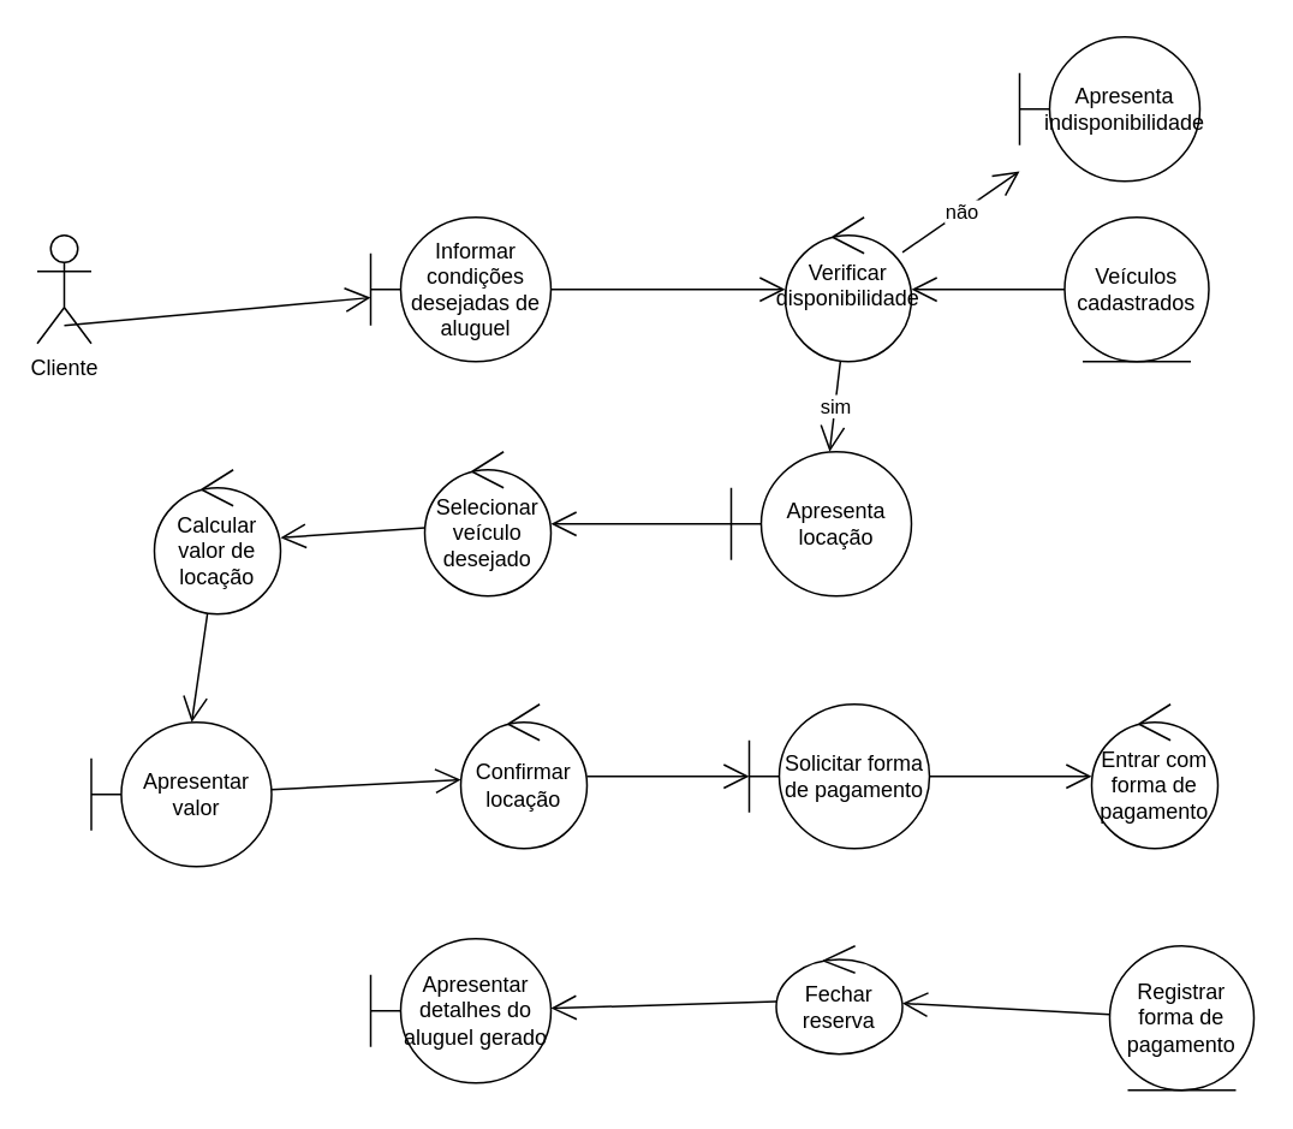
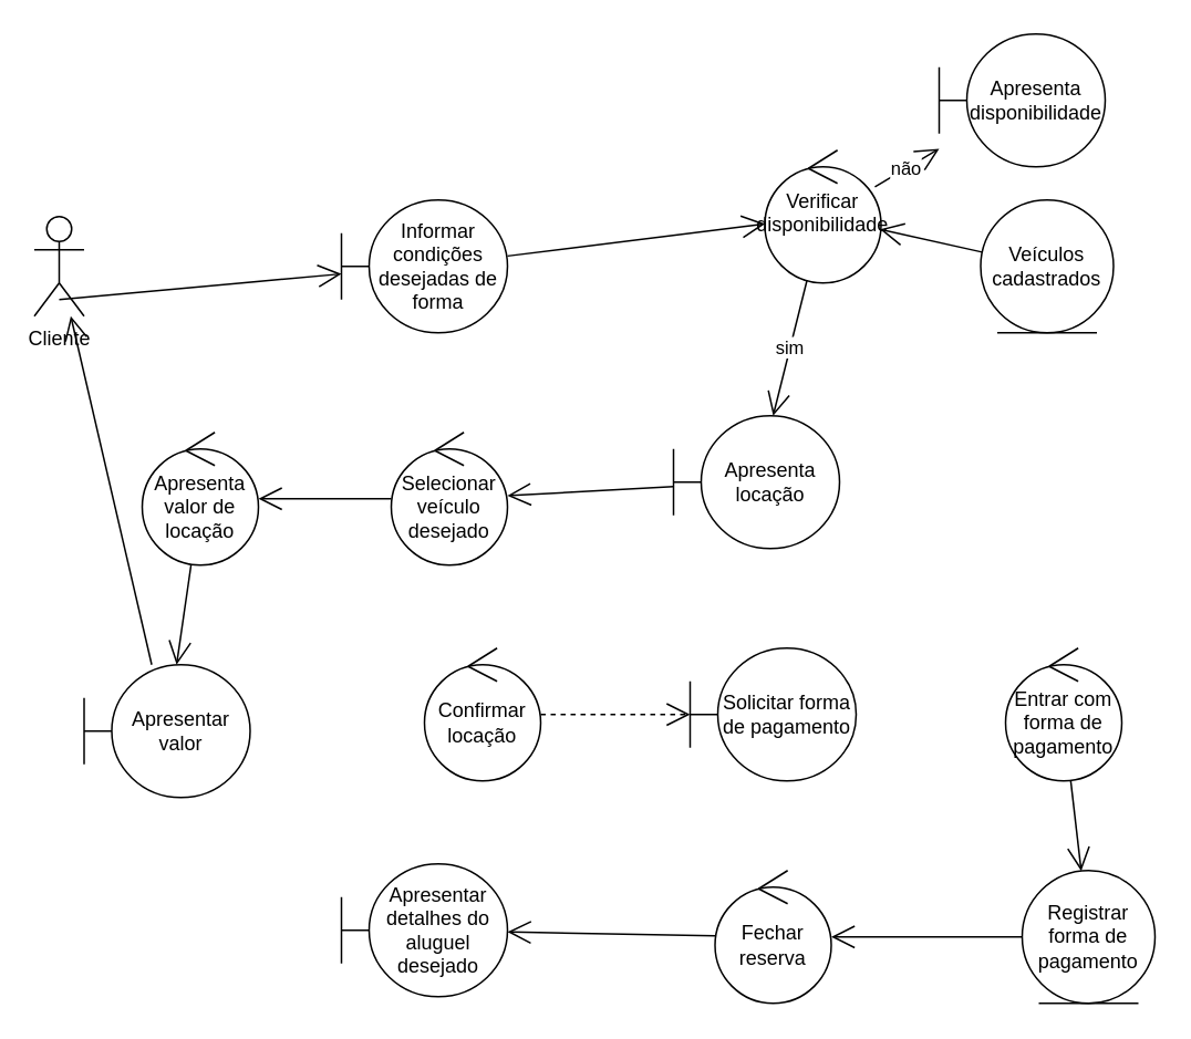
- <mxCell id="10" value="Apresenta indisponibilidade" style="shape=umlBoundary;whiteSpace=wrap;html=1;" vertex="1" parent="1"><mxGeometry x="565" width="100" height="80" as="geometry" y="20" /></mxCell>
+ <mxCell id="10" value="Apresenta disponibilidade" style="shape=umlBoundary;whiteSpace=wrap;html=1;" vertex="1" parent="1"><mxGeometry x="565" width="100" height="80" as="geometry" y="20" /></mxCell>
- <mxCell id="2" value="Informar condições desejadas de aluguel" style="shape=umlBoundary;whiteSpace=wrap;html=1;" vertex="1" parent="1"><mxGeometry x="205" y="120" width="100" height="80" as="geometry" /></mxCell>
+ <mxCell id="2" value="Informar condições desejadas de forma" style="shape=umlBoundary;whiteSpace=wrap;html=1;" vertex="1" parent="1"><mxGeometry x="205" y="120" width="100" height="80" as="geometry" /></mxCell>
- <mxCell id="4" value="Verificar disponibilidade&lt;br&gt;&lt;br&gt;" style="ellipse;shape=umlControl;whiteSpace=wrap;html=1;" vertex="1" parent="1"><mxGeometry x="435" y="120" width="70" height="80" as="geometry" /></mxCell>
+ <mxCell id="4" value="Verificar disponibilidade&lt;br&gt;&lt;br&gt;" style="ellipse;shape=umlControl;whiteSpace=wrap;html=1;" vertex="1" parent="1"><mxGeometry x="460" y="90" width="70" height="80" as="geometry" /></mxCell>
- <mxCell id="11" value="Selecionar veículo desejado" style="ellipse;shape=umlControl;whiteSpace=wrap;html=1;" vertex="1" parent="1"><mxGeometry x="235" y="250" width="70" height="80" as="geometry" /></mxCell>
+ <mxCell id="11" value="Selecionar veículo desejado" style="ellipse;shape=umlControl;whiteSpace=wrap;html=1;" vertex="1" parent="1"><mxGeometry x="235" y="260" width="70" height="80" as="geometry" /></mxCell>
- <mxCell id="13" value="Calcular valor de locação" style="ellipse;shape=umlControl;whiteSpace=wrap;html=1;" vertex="1" parent="1"><mxGeometry x="85" y="260" width="70" height="80" as="geometry" /></mxCell>
+ <mxCell id="13" value="Apresenta valor de locação" style="ellipse;shape=umlControl;whiteSpace=wrap;html=1;" vertex="1" parent="1"><mxGeometry x="85" y="260" width="70" height="80" as="geometry" /></mxCell>
- <mxCell id="19" value="" style="endArrow=open;endFill=1;endSize=12;html=1;" edge="1" parent="1" source="17" target="20"><mxGeometry width="160" relative="1" as="geometry"><mxPoint x="15" y="500" as="sourcePoint" /><mxPoint x="405" y="430" as="targetPoint" /></mxGeometry></mxCell>
+ <mxCell id="19" value="" style="endArrow=open;endFill=1;endSize=12;html=1;dashed=1;" edge="1" parent="1" source="17" target="20"><mxGeometry width="160" relative="1" as="geometry"><mxPoint x="15" y="500" as="sourcePoint" /><mxPoint x="405" y="430" as="targetPoint" /></mxGeometry></mxCell>
- <mxCell id="22" value="" style="endArrow=open;endFill=1;endSize=12;html=1;" edge="1" parent="1" source="20" target="21"><mxGeometry width="160" relative="1" as="geometry"><mxPoint x="15" y="500" as="sourcePoint" /><mxPoint x="175" y="500" as="targetPoint" /></mxGeometry></mxCell>
- <mxCell id="18" value="" style="endArrow=open;endFill=1;endSize=12;html=1;" edge="1" parent="1" source="15" target="17"><mxGeometry width="160" relative="1" as="geometry"><mxPoint x="15" y="500" as="sourcePoint" /><mxPoint x="175" y="500" as="targetPoint" /></mxGeometry></mxCell>
+ <mxCell id="18" value="" style="endArrow=open;endFill=1;endSize=12;html=1;" edge="1" parent="1" source="15" target="5"><mxGeometry width="160" relative="1" as="geometry"><mxPoint x="15" y="500" as="sourcePoint" /><mxPoint x="175" y="500" as="targetPoint" /></mxGeometry></mxCell>
+ <mxCell id="26" value="" style="endArrow=open;endFill=1;endSize=12;html=1;" edge="1" parent="1" source="21" target="25"><mxGeometry width="160" relative="1" as="geometry"><mxPoint x="15" y="630" as="sourcePoint" /><mxPoint x="175" y="630" as="targetPoint" /></mxGeometry></mxCell>
- <mxCell id="27" value="Fechar reserva" style="ellipse;shape=umlControl;whiteSpace=wrap;html=1;" vertex="1" parent="1"><mxGeometry x="430" y="524" width="70" height="60" as="geometry" /></mxCell>
+ <mxCell id="27" value="Fechar reserva" style="ellipse;shape=umlControl;whiteSpace=wrap;html=1;" vertex="1" parent="1"><mxGeometry x="430" y="524" width="70" height="80" as="geometry" /></mxCell>
- <mxCell id="29" value="Apresentar detalhes do aluguel gerado" style="shape=umlBoundary;whiteSpace=wrap;html=1;" vertex="1" parent="1"><mxGeometry x="205" y="520" width="100" height="80" as="geometry" /></mxCell>
+ <mxCell id="29" value="Apresentar detalhes do aluguel desejado" style="shape=umlBoundary;whiteSpace=wrap;html=1;" vertex="1" parent="1"><mxGeometry x="205" y="520" width="100" height="80" as="geometry" /></mxCell>
